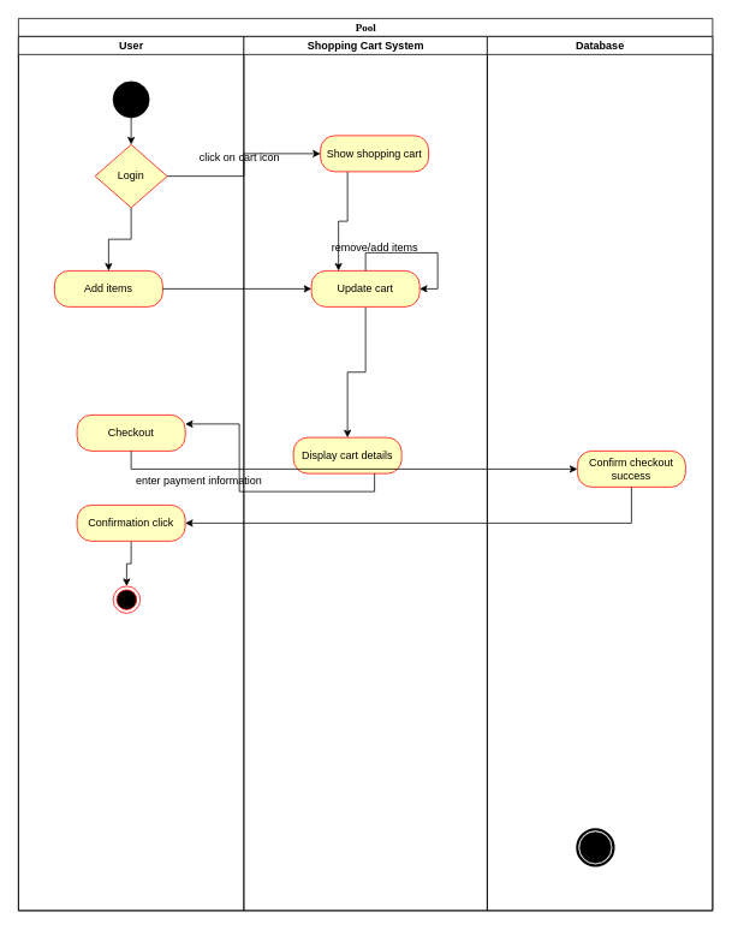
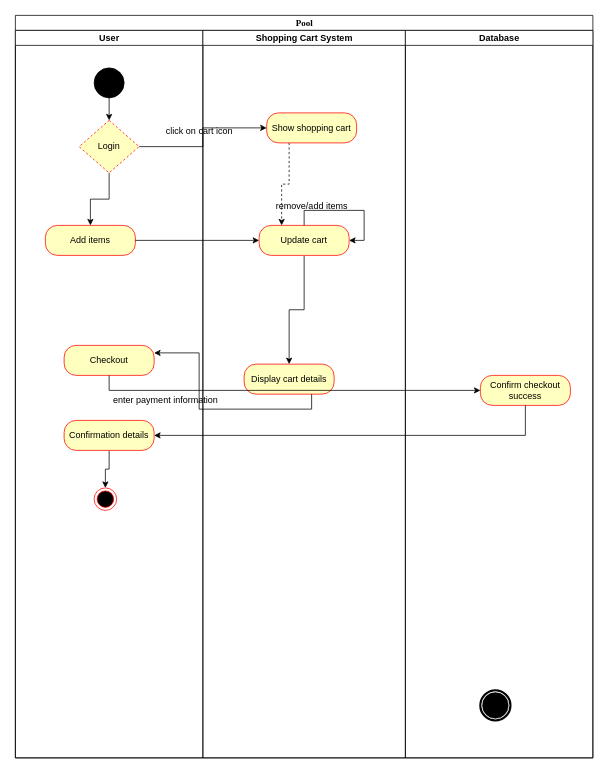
- <mxCell id="7" value="Login" style="rhombus;whiteSpace=wrap;html=1;fontColor=#000000;fillColor=#ffffc0;strokeColor=#ff0000;" parent="3" vertex="1"><mxGeometry x="85" y="120" width="80" height="70" as="geometry" /></mxCell>
+ <mxCell id="7" value="Login" style="rhombus;whiteSpace=wrap;html=1;fontColor=#000000;fillColor=#ffffc0;strokeColor=#ff0000;dashed=1;" parent="3" vertex="1"><mxGeometry x="85" y="120" width="80" height="70" as="geometry" /></mxCell>
- <mxCell id="14" style="edgeStyle=orthogonalEdgeStyle;rounded=0;orthogonalLoop=1;jettySize=auto;html=1;exitX=0.25;exitY=1;exitDx=0;exitDy=0;entryX=0.25;entryY=0;entryDx=0;entryDy=0;" parent="13" source="15" target="19" edge="1"><mxGeometry relative="1" as="geometry" /></mxCell>
+ <mxCell id="14" style="edgeStyle=orthogonalEdgeStyle;rounded=0;orthogonalLoop=1;jettySize=auto;html=1;exitX=0.25;exitY=1;exitDx=0;exitDy=0;entryX=0.25;entryY=0;entryDx=0;entryDy=0;dashed=1;" parent="13" source="15" target="19" edge="1"><mxGeometry relative="1" as="geometry" /></mxCell>
- <mxCell id="11" value="Confirmation click" style="rounded=1;whiteSpace=wrap;html=1;arcSize=40;fontColor=#000000;fillColor=#ffffc0;strokeColor=#ff0000;" parent="3" vertex="1"><mxGeometry x="65" y="520" width="120" height="40" as="geometry" /></mxCell>
+ <mxCell id="11" value="Confirmation details" style="rounded=1;whiteSpace=wrap;html=1;arcSize=40;fontColor=#000000;fillColor=#ffffc0;strokeColor=#ff0000;" parent="3" vertex="1"><mxGeometry x="65" y="520" width="120" height="40" as="geometry" /></mxCell>
